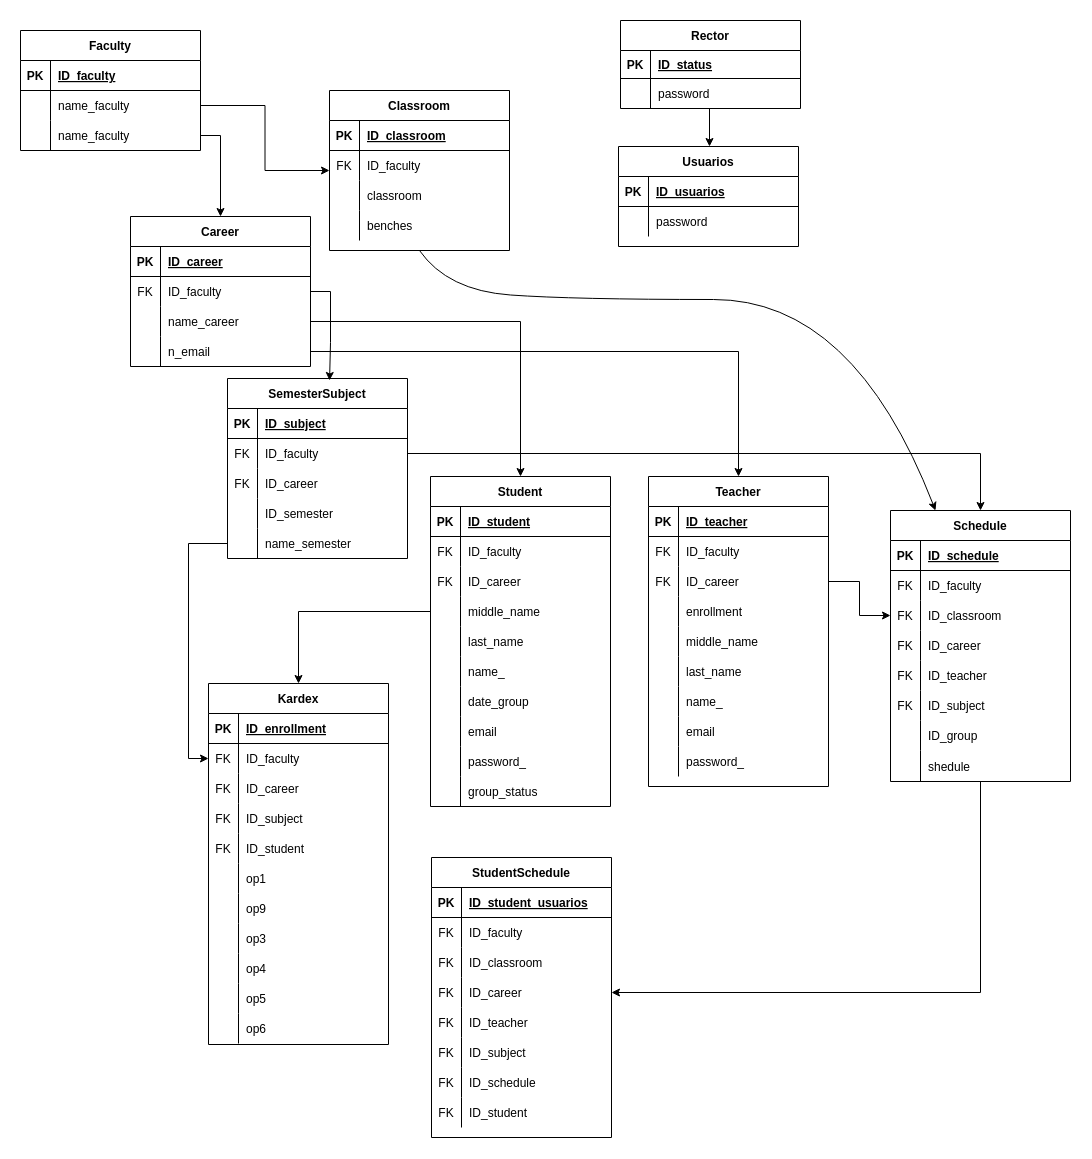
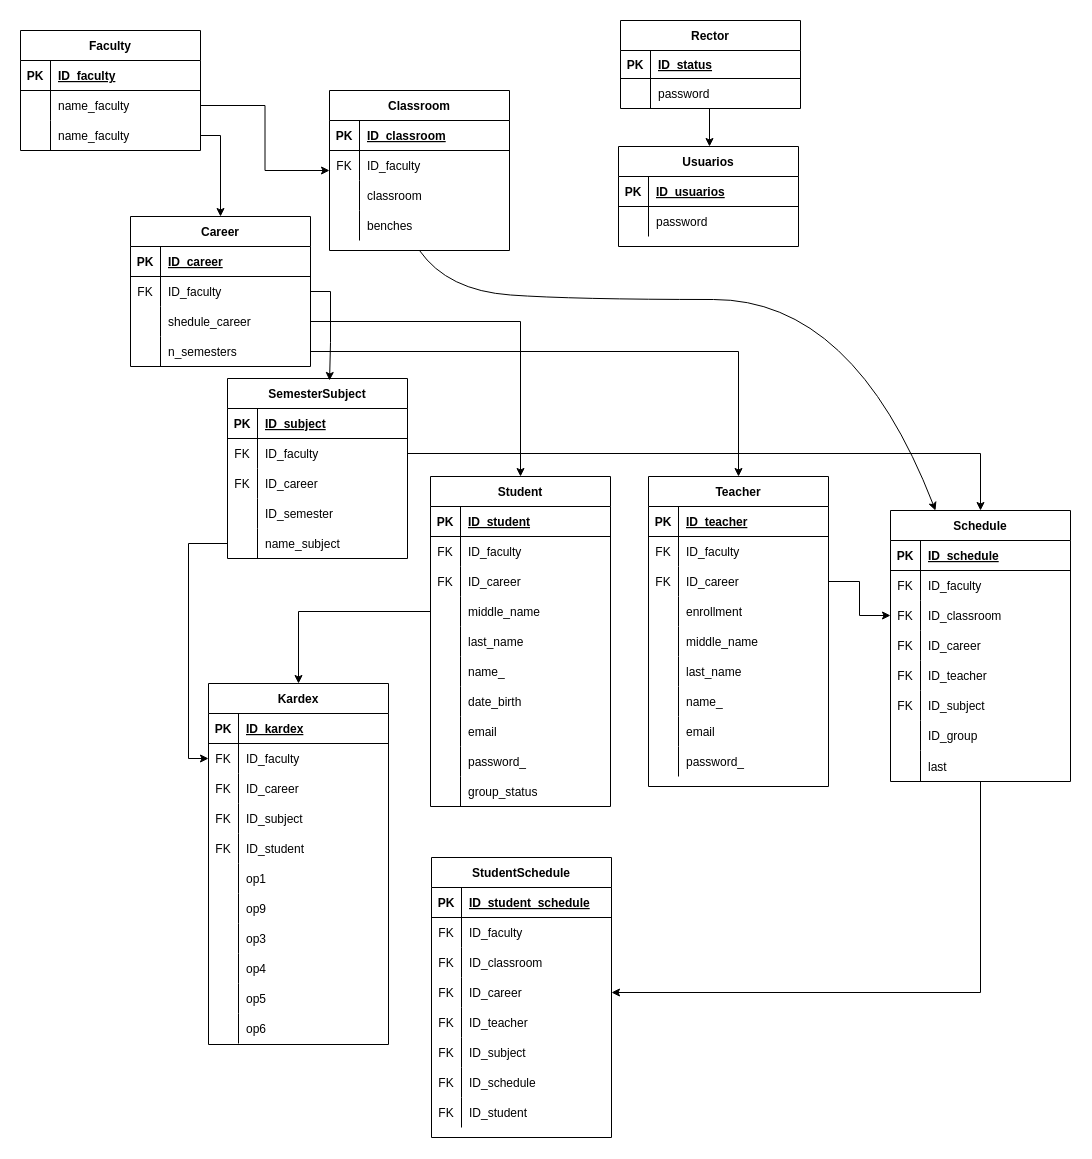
- <mxCell id="21" value="name_career" style="shape=partialRectangle;connectable=0;fillColor=none;top=0;left=0;bottom=0;right=0;align=left;spacingLeft=6;overflow=hidden;" parent="19" vertex="1"><mxGeometry x="30" width="150" height="30" as="geometry"><mxRectangle width="150" height="30" as="alternateBounds" /></mxGeometry></mxCell>
+ <mxCell id="21" value="shedule_career" style="shape=partialRectangle;connectable=0;fillColor=none;top=0;left=0;bottom=0;right=0;align=left;spacingLeft=6;overflow=hidden;" parent="19" vertex="1"><mxGeometry x="30" width="150" height="30" as="geometry"><mxRectangle width="150" height="30" as="alternateBounds" /></mxGeometry></mxCell>
- <mxCell id="24" value="n_email" style="shape=partialRectangle;connectable=0;fillColor=none;top=0;left=0;bottom=0;right=0;align=left;spacingLeft=6;overflow=hidden;" parent="22" vertex="1"><mxGeometry x="30" width="150" height="30" as="geometry"><mxRectangle width="150" height="30" as="alternateBounds" /></mxGeometry></mxCell>
+ <mxCell id="24" value="n_semesters" style="shape=partialRectangle;connectable=0;fillColor=none;top=0;left=0;bottom=0;right=0;align=left;spacingLeft=6;overflow=hidden;" parent="22" vertex="1"><mxGeometry x="30" width="150" height="30" as="geometry"><mxRectangle width="150" height="30" as="alternateBounds" /></mxGeometry></mxCell>
- <mxCell id="40" value="name_semester" style="shape=partialRectangle;connectable=0;fillColor=none;top=0;left=0;bottom=0;right=0;align=left;spacingLeft=6;overflow=hidden;" parent="38" vertex="1"><mxGeometry x="30" width="150" height="30" as="geometry"><mxRectangle width="150" height="30" as="alternateBounds" /></mxGeometry></mxCell>
+ <mxCell id="40" value="name_subject" style="shape=partialRectangle;connectable=0;fillColor=none;top=0;left=0;bottom=0;right=0;align=left;spacingLeft=6;overflow=hidden;" parent="38" vertex="1"><mxGeometry x="30" width="150" height="30" as="geometry"><mxRectangle width="150" height="30" as="alternateBounds" /></mxGeometry></mxCell>
- <mxCell id="70" value="date_group" style="shape=partialRectangle;connectable=0;fillColor=none;top=0;left=0;bottom=0;right=0;align=left;spacingLeft=6;overflow=hidden;" parent="68" vertex="1"><mxGeometry x="30" width="150" height="30" as="geometry"><mxRectangle width="150" height="30" as="alternateBounds" /></mxGeometry></mxCell>
+ <mxCell id="70" value="date_birth" style="shape=partialRectangle;connectable=0;fillColor=none;top=0;left=0;bottom=0;right=0;align=left;spacingLeft=6;overflow=hidden;" parent="68" vertex="1"><mxGeometry x="30" width="150" height="30" as="geometry"><mxRectangle width="150" height="30" as="alternateBounds" /></mxGeometry></mxCell>
- <mxCell id="117" value="ID_enrollment" style="shape=partialRectangle;connectable=0;fillColor=none;top=0;left=0;bottom=0;right=0;align=left;spacingLeft=6;fontStyle=5;overflow=hidden;" parent="115" vertex="1"><mxGeometry x="30" width="150" height="30" as="geometry"><mxRectangle width="150" height="30" as="alternateBounds" /></mxGeometry></mxCell>
+ <mxCell id="117" value="ID_kardex" style="shape=partialRectangle;connectable=0;fillColor=none;top=0;left=0;bottom=0;right=0;align=left;spacingLeft=6;fontStyle=5;overflow=hidden;" parent="115" vertex="1"><mxGeometry x="30" width="150" height="30" as="geometry"><mxRectangle width="150" height="30" as="alternateBounds" /></mxGeometry></mxCell>
- <mxCell id="112" value="shedule" style="shape=partialRectangle;connectable=0;fillColor=none;top=0;left=0;bottom=0;right=0;align=left;spacingLeft=6;overflow=hidden;" parent="110" vertex="1"><mxGeometry x="30" width="150" height="31" as="geometry"><mxRectangle width="150" height="31" as="alternateBounds" /></mxGeometry></mxCell>
+ <mxCell id="112" value="last" style="shape=partialRectangle;connectable=0;fillColor=none;top=0;left=0;bottom=0;right=0;align=left;spacingLeft=6;overflow=hidden;" parent="110" vertex="1"><mxGeometry x="30" width="150" height="31" as="geometry"><mxRectangle width="150" height="31" as="alternateBounds" /></mxGeometry></mxCell>
- <mxCell id="201" value="ID_student_usuarios" style="shape=partialRectangle;connectable=0;fillColor=none;top=0;left=0;bottom=0;right=0;align=left;spacingLeft=6;fontStyle=5;overflow=hidden;" parent="199" vertex="1"><mxGeometry x="30" width="150" height="30" as="geometry"><mxRectangle width="150" height="30" as="alternateBounds" /></mxGeometry></mxCell>
+ <mxCell id="201" value="ID_student_schedule" style="shape=partialRectangle;connectable=0;fillColor=none;top=0;left=0;bottom=0;right=0;align=left;spacingLeft=6;fontStyle=5;overflow=hidden;" parent="199" vertex="1"><mxGeometry x="30" width="150" height="30" as="geometry"><mxRectangle width="150" height="30" as="alternateBounds" /></mxGeometry></mxCell>
